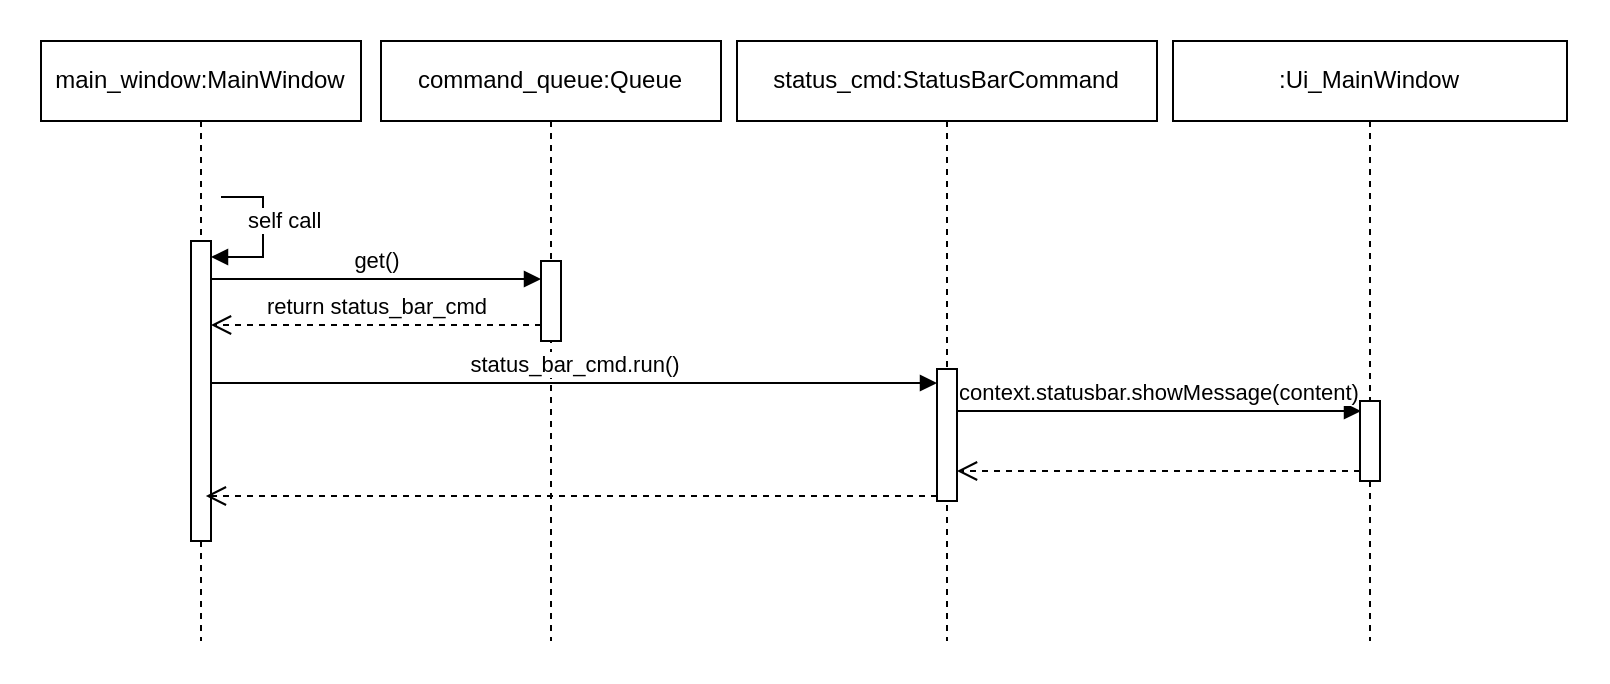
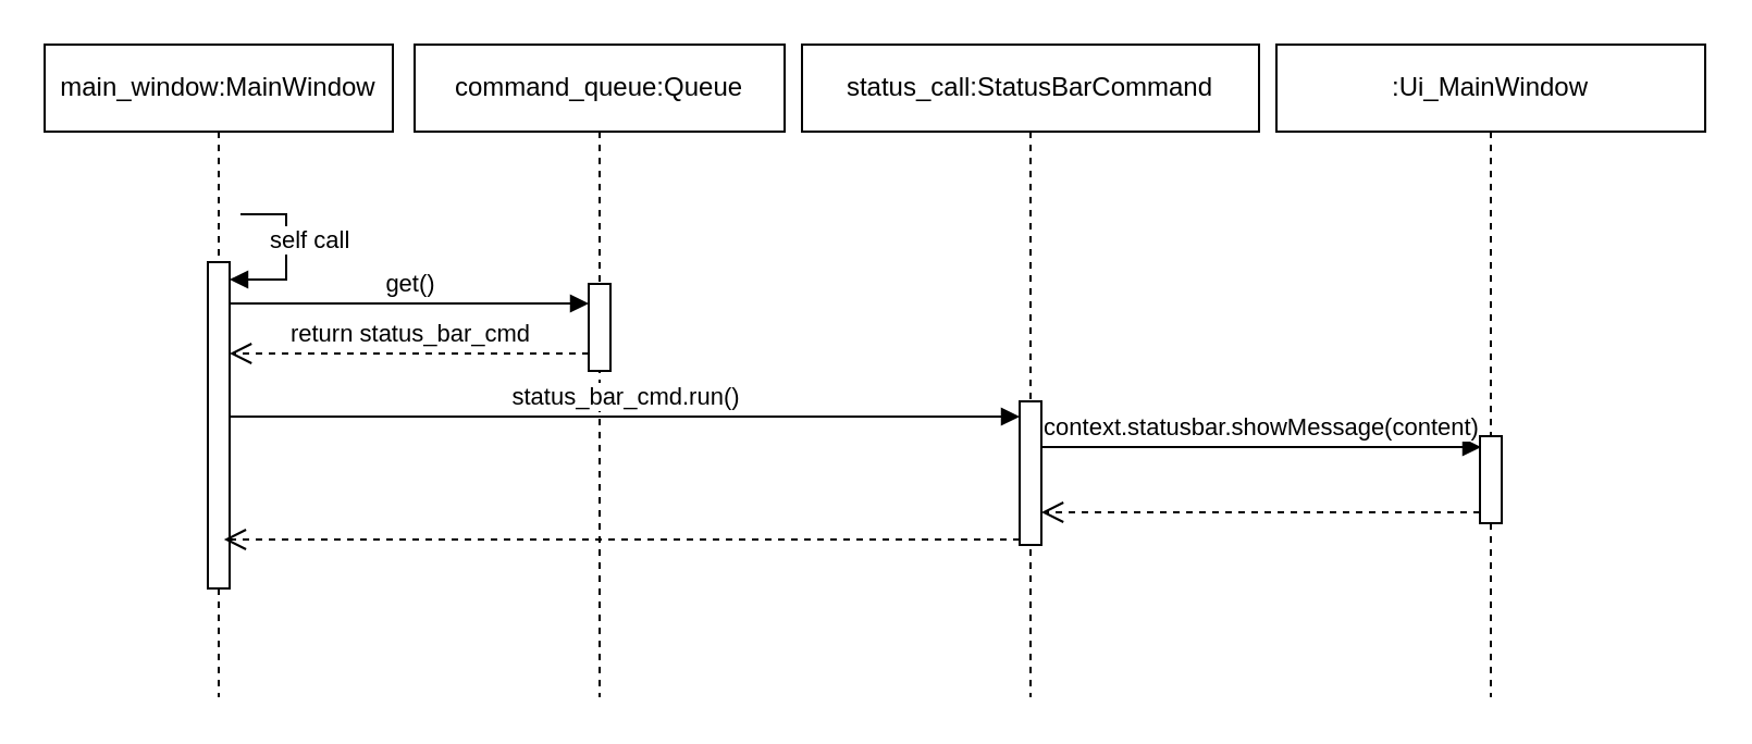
- <mxCell id="11" value="status_cmd:StatusBarCommand" style="shape=umlLifeline;perimeter=lifelinePerimeter;whiteSpace=wrap;html=1;container=1;dropTarget=0;collapsible=0;recursiveResize=0;outlineConnect=0;portConstraint=eastwest;newEdgeStyle={&quot;curved&quot;:0,&quot;rounded&quot;:0};" parent="1" vertex="1"><mxGeometry x="368" y="20" width="210" height="300" as="geometry" /></mxCell>
+ <mxCell id="11" value="status_call:StatusBarCommand" style="shape=umlLifeline;perimeter=lifelinePerimeter;whiteSpace=wrap;html=1;container=1;dropTarget=0;collapsible=0;recursiveResize=0;outlineConnect=0;portConstraint=eastwest;newEdgeStyle={&quot;curved&quot;:0,&quot;rounded&quot;:0};" parent="1" vertex="1"><mxGeometry x="368" y="20" width="210" height="300" as="geometry" /></mxCell>
